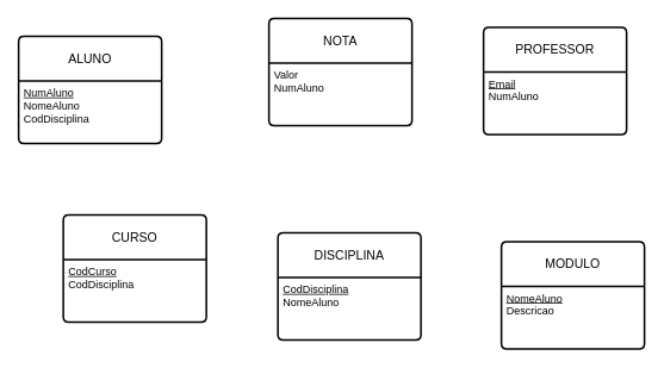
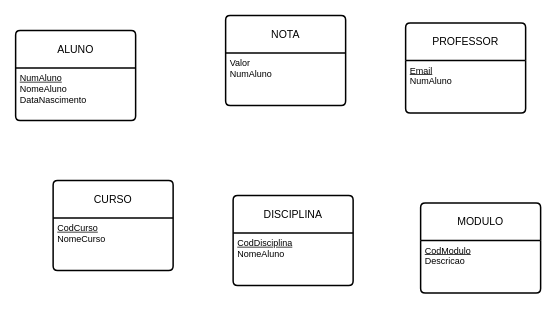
- <mxCell id="3" value="&lt;u&gt;NumAluno&lt;/u&gt;&lt;div&gt;NomeAluno&lt;/div&gt;&lt;div&gt;CodDisciplina&lt;/div&gt;" style="align=left;strokeColor=none;fillColor=none;spacingLeft=4;spacingRight=4;fontSize=12;verticalAlign=top;resizable=0;rotatable=0;part=1;html=1;whiteSpace=wrap;" vertex="1" parent="2"><mxGeometry y="50" width="160" height="70" as="geometry" /></mxCell>
+ <mxCell id="3" value="&lt;u&gt;NumAluno&lt;/u&gt;&lt;div&gt;NomeAluno&lt;/div&gt;&lt;div&gt;DataNascimento&lt;/div&gt;" style="align=left;strokeColor=none;fillColor=none;spacingLeft=4;spacingRight=4;fontSize=12;verticalAlign=top;resizable=0;rotatable=0;part=1;html=1;whiteSpace=wrap;" vertex="1" parent="2"><mxGeometry y="50" width="160" height="70" as="geometry" /></mxCell>
- <mxCell id="9" value="&lt;u&gt;CodCurso&lt;/u&gt;&lt;div&gt;CodDisciplina&lt;/div&gt;" style="align=left;strokeColor=none;fillColor=none;spacingLeft=4;spacingRight=4;fontSize=12;verticalAlign=top;resizable=0;rotatable=0;part=1;html=1;whiteSpace=wrap;" vertex="1" parent="8"><mxGeometry y="50" width="160" height="70" as="geometry" /></mxCell>
+ <mxCell id="9" value="&lt;u&gt;CodCurso&lt;/u&gt;&lt;div&gt;NomeCurso&lt;/div&gt;" style="align=left;strokeColor=none;fillColor=none;spacingLeft=4;spacingRight=4;fontSize=12;verticalAlign=top;resizable=0;rotatable=0;part=1;html=1;whiteSpace=wrap;" vertex="1" parent="8"><mxGeometry y="50" width="160" height="70" as="geometry" /></mxCell>
- <mxCell id="13" value="&lt;u&gt;NomeAluno&lt;/u&gt;&lt;div&gt;Descricao&lt;/div&gt;" style="align=left;strokeColor=none;fillColor=none;spacingLeft=4;spacingRight=4;fontSize=12;verticalAlign=top;resizable=0;rotatable=0;part=1;html=1;whiteSpace=wrap;" vertex="1" parent="12"><mxGeometry y="50" width="160" height="70" as="geometry" /></mxCell>
+ <mxCell id="13" value="&lt;u&gt;CodModulo&lt;/u&gt;&lt;div&gt;Descricao&lt;/div&gt;" style="align=left;strokeColor=none;fillColor=none;spacingLeft=4;spacingRight=4;fontSize=12;verticalAlign=top;resizable=0;rotatable=0;part=1;html=1;whiteSpace=wrap;" vertex="1" parent="12"><mxGeometry y="50" width="160" height="70" as="geometry" /></mxCell>
